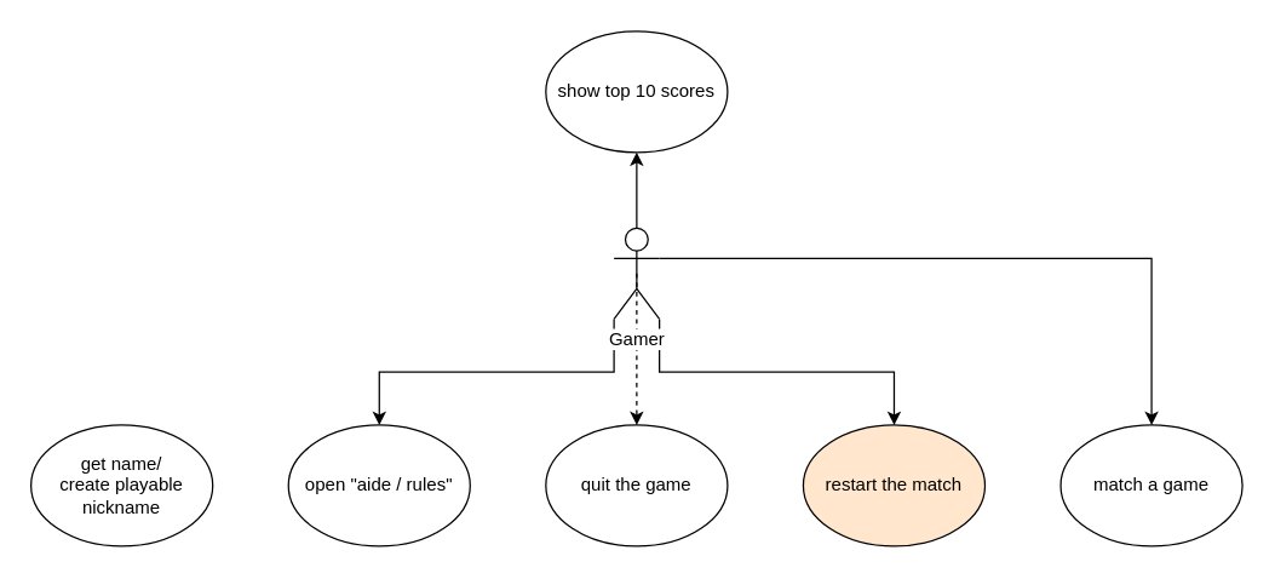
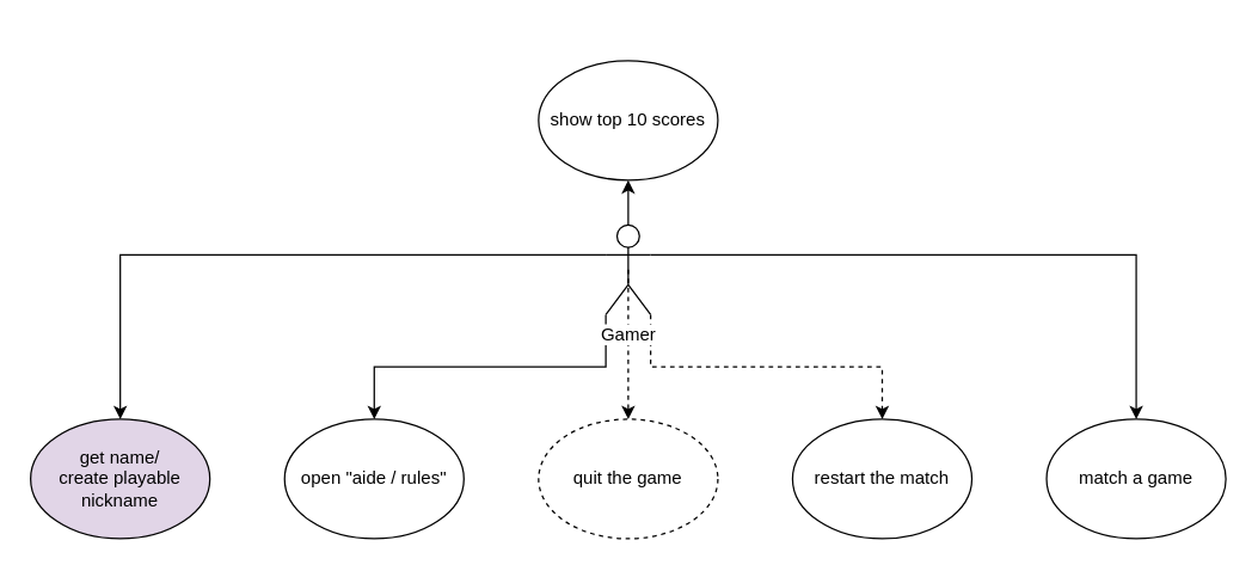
- <mxCell id="14" value="show top 10 scores" style="ellipse;whiteSpace=wrap;html=1;" vertex="1" parent="1"><mxGeometry x="360" y="20" width="120" height="80" as="geometry" /></mxCell>
+ <mxCell id="14" value="show top 10 scores" style="ellipse;whiteSpace=wrap;html=1;" vertex="1" parent="1"><mxGeometry x="360" y="40" width="120" height="80" as="geometry" /></mxCell>
+ <mxCell id="6" style="edgeStyle=orthogonalEdgeStyle;rounded=0;orthogonalLoop=1;jettySize=auto;html=1;exitX=0;exitY=0.333;exitDx=0;exitDy=0;exitPerimeter=0;entryX=0.5;entryY=0;entryDx=0;entryDy=0;" edge="1" parent="1" source="8" target="13"><mxGeometry relative="1" as="geometry" /></mxCell>
- <mxCell id="3" style="edgeStyle=orthogonalEdgeStyle;rounded=0;orthogonalLoop=1;jettySize=auto;html=1;exitX=1;exitY=1;exitDx=0;exitDy=0;exitPerimeter=0;" edge="1" parent="1" source="8" target="9"><mxGeometry relative="1" as="geometry" /></mxCell>
+ <mxCell id="3" style="edgeStyle=orthogonalEdgeStyle;rounded=0;orthogonalLoop=1;jettySize=auto;html=1;exitX=1;exitY=1;exitDx=0;exitDy=0;exitPerimeter=0;dashed=1;" edge="1" parent="1" source="8" target="9"><mxGeometry relative="1" as="geometry" /></mxCell>
- <mxCell id="13" value="get name/&lt;br&gt;create playable nickname" style="ellipse;whiteSpace=wrap;html=1;" parent="1" vertex="1"><mxGeometry x="20" y="280" width="120" height="80" as="geometry" /></mxCell>
+ <mxCell id="13" value="get name/&lt;br&gt;create playable nickname" style="ellipse;whiteSpace=wrap;html=1;fillColor=#e1d5e7;" parent="1" vertex="1"><mxGeometry x="20" y="280" width="120" height="80" as="geometry" /></mxCell>
- <mxCell id="10" value="quit the game" style="ellipse;whiteSpace=wrap;html=1;" parent="1" vertex="1"><mxGeometry x="360" y="280" width="120" height="80" as="geometry" /></mxCell>
+ <mxCell id="10" value="quit the game" style="ellipse;whiteSpace=wrap;html=1;dashed=1;" parent="1" vertex="1"><mxGeometry x="360" y="280" width="120" height="80" as="geometry" /></mxCell>
- <mxCell id="9" value="restart the match" style="ellipse;whiteSpace=wrap;html=1;fillColor=#ffe6cc;" parent="1" vertex="1"><mxGeometry x="530" y="280" width="120" height="80" as="geometry" /></mxCell>
+ <mxCell id="9" value="restart the match" style="ellipse;whiteSpace=wrap;html=1;" parent="1" vertex="1"><mxGeometry x="530" y="280" width="120" height="80" as="geometry" /></mxCell>
